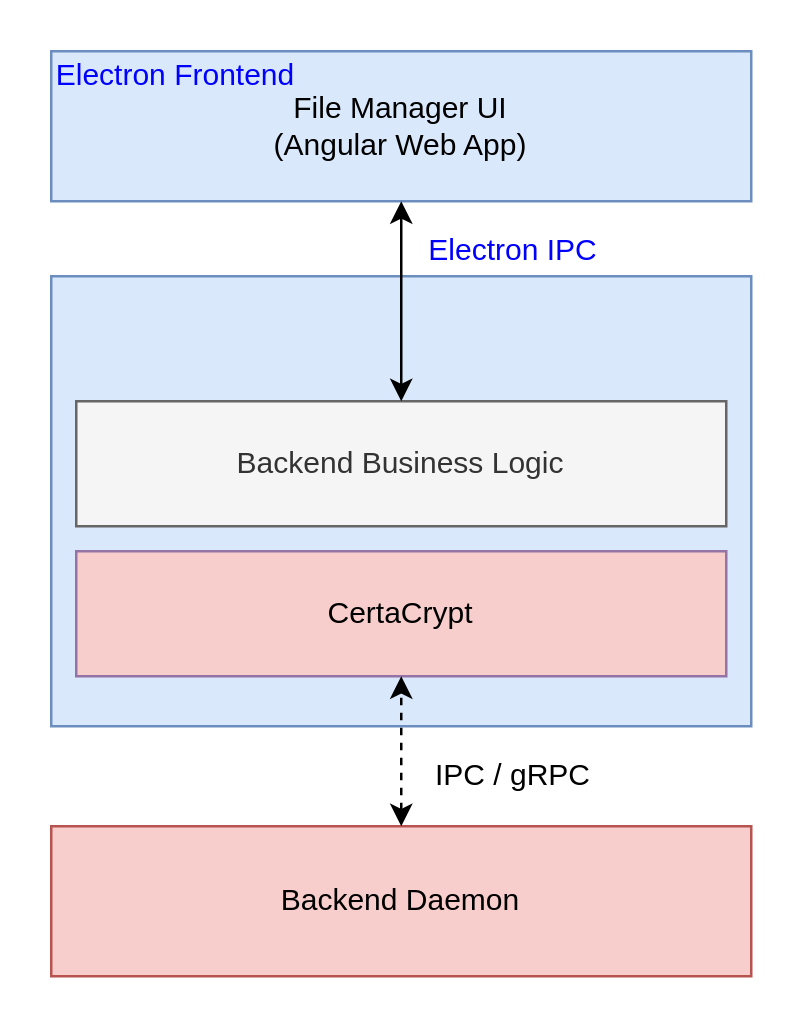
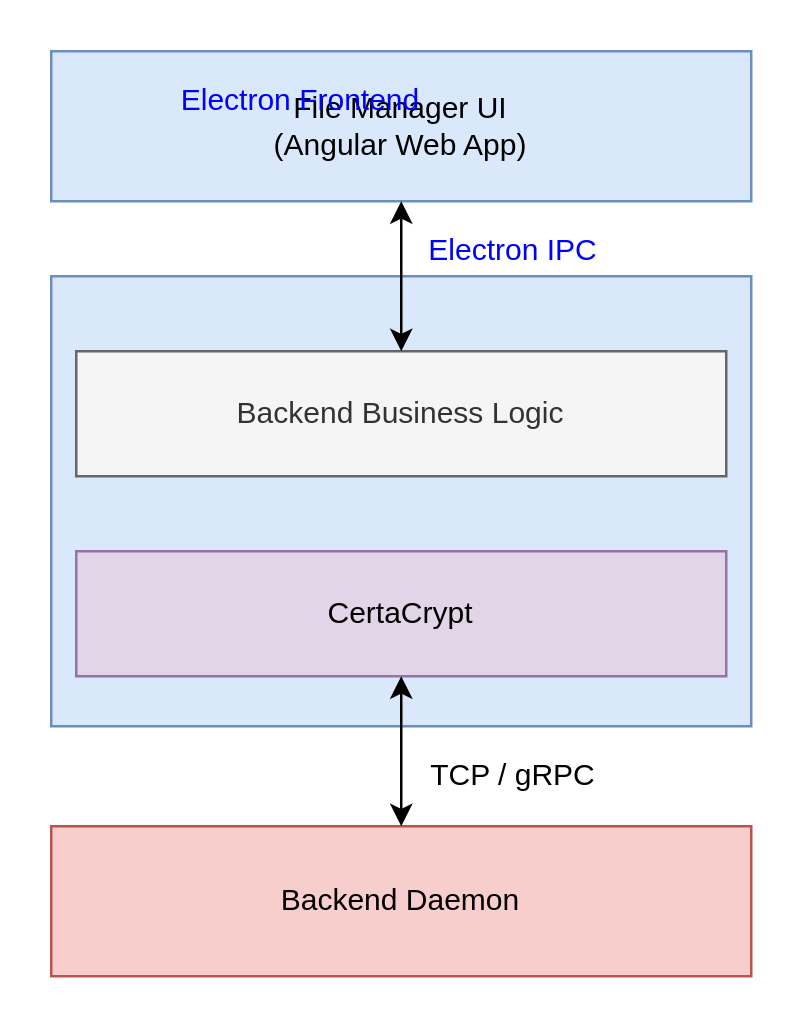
- <mxCell id="9" value="Electron Frontend" style="text;html=1;strokeColor=none;fillColor=none;align=center;verticalAlign=middle;whiteSpace=wrap;rounded=0;fontColor=#0000FF;" vertex="1" parent="1"><mxGeometry x="20" y="20" width="100" height="20" as="geometry" /></mxCell>
+ <mxCell id="9" value="Electron Frontend" style="text;html=1;strokeColor=none;fillColor=none;align=center;verticalAlign=middle;whiteSpace=wrap;rounded=0;fontColor=#0000FF;" vertex="1" parent="1"><mxGeometry x="70" y="30" width="100" height="20" as="geometry" /></mxCell>
- <mxCell id="6" value="Backend Business Logic" style="rounded=0;whiteSpace=wrap;html=1;fillColor=#f5f5f5;strokeColor=#666666;fontColor=#333333;" vertex="1" parent="1"><mxGeometry x="30" y="160" width="260" height="50" as="geometry" /></mxCell>
+ <mxCell id="6" value="Backend Business Logic" style="rounded=0;whiteSpace=wrap;html=1;fillColor=#f5f5f5;strokeColor=#666666;fontColor=#333333;" vertex="1" parent="1"><mxGeometry x="30" y="140" width="260" height="50" as="geometry" /></mxCell>
- <mxCell id="5" value="CertaCrypt" style="rounded=0;whiteSpace=wrap;html=1;fillColor=#f8cecc;strokeColor=#9673a6;" vertex="1" parent="1"><mxGeometry x="30" y="220" width="260" height="50" as="geometry" /></mxCell>
+ <mxCell id="5" value="CertaCrypt" style="rounded=0;whiteSpace=wrap;html=1;fillColor=#e1d5e7;strokeColor=#9673a6;" vertex="1" parent="1"><mxGeometry x="30" y="220" width="260" height="50" as="geometry" /></mxCell>
- <mxCell id="8" value="" style="endArrow=classic;startArrow=classic;html=1;exitX=0.5;exitY=0;exitDx=0;exitDy=0;dashed=1;" edge="1" parent="1" source="2" target="5"><mxGeometry width="50" height="50" relative="1" as="geometry"><mxPoint x="400" y="220" as="sourcePoint" /><mxPoint x="450" y="170" as="targetPoint" /></mxGeometry></mxCell>
+ <mxCell id="8" value="" style="endArrow=classic;startArrow=classic;html=1;exitX=0.5;exitY=0;exitDx=0;exitDy=0;" edge="1" parent="1" source="2" target="5"><mxGeometry width="50" height="50" relative="1" as="geometry"><mxPoint x="400" y="220" as="sourcePoint" /><mxPoint x="450" y="170" as="targetPoint" /></mxGeometry></mxCell>
- <mxCell id="11" value="&lt;font color=&quot;#000000&quot;&gt;IPC / gRPC&lt;/font&gt;" style="text;html=1;strokeColor=none;fillColor=none;align=center;verticalAlign=middle;whiteSpace=wrap;rounded=0;fontColor=#0000FF;" vertex="1" parent="1"><mxGeometry x="170" y="300" width="70" height="20" as="geometry" /></mxCell>
+ <mxCell id="11" value="&lt;font color=&quot;#000000&quot;&gt;TCP / gRPC&lt;/font&gt;" style="text;html=1;strokeColor=none;fillColor=none;align=center;verticalAlign=middle;whiteSpace=wrap;rounded=0;fontColor=#0000FF;" vertex="1" parent="1"><mxGeometry x="170" y="300" width="70" height="20" as="geometry" /></mxCell>
